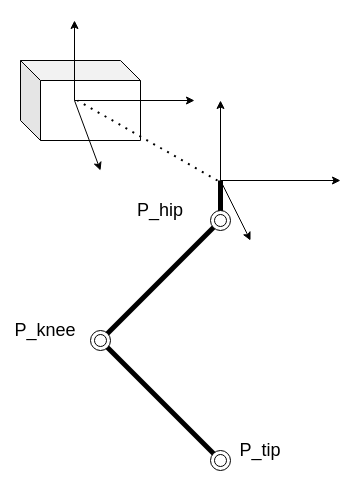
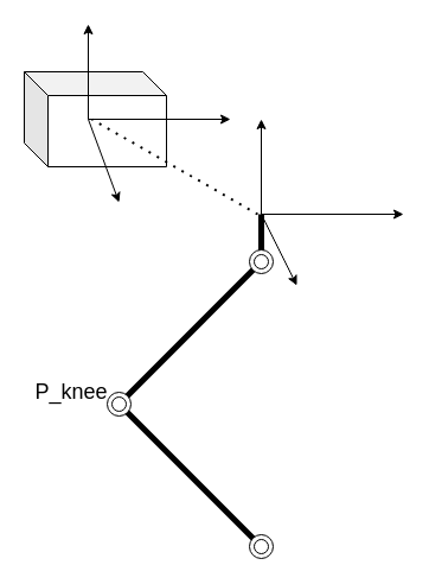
- <mxCell id="15" value="P_hip" style="text;html=1;strokeColor=none;fillColor=none;align=center;verticalAlign=middle;whiteSpace=wrap;rounded=0;strokeWidth=1;fontSize=18;" vertex="1" parent="1"><mxGeometry x="140" y="200" width="40" height="20" as="geometry" /></mxCell>
- <mxCell id="14" value="P_knee" style="text;html=1;strokeColor=none;fillColor=none;align=center;verticalAlign=middle;whiteSpace=wrap;rounded=0;strokeWidth=1;fontSize=18;" vertex="1" parent="1"><mxGeometry x="25" y="320" width="40" height="20" as="geometry" /></mxCell>
+ <mxCell id="14" value="P_knee" style="text;html=1;strokeColor=none;fillColor=none;align=center;verticalAlign=middle;whiteSpace=wrap;rounded=0;strokeWidth=1;fontSize=18;" vertex="1" parent="1"><mxGeometry x="40" y="320" width="40" height="20" as="geometry" /></mxCell>
- <mxCell id="13" value="P_tip" style="text;html=1;strokeColor=none;fillColor=none;align=center;verticalAlign=middle;whiteSpace=wrap;rounded=0;strokeWidth=1;fontSize=18;" vertex="1" parent="1"><mxGeometry x="240" y="440" width="40" height="20" as="geometry" /></mxCell>
